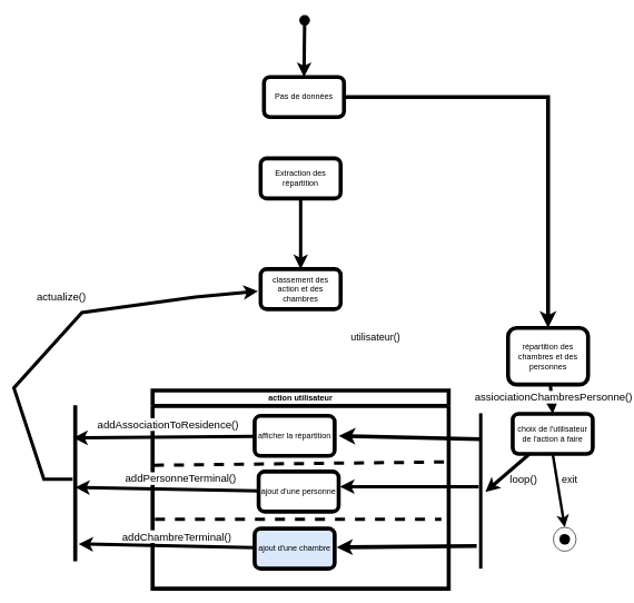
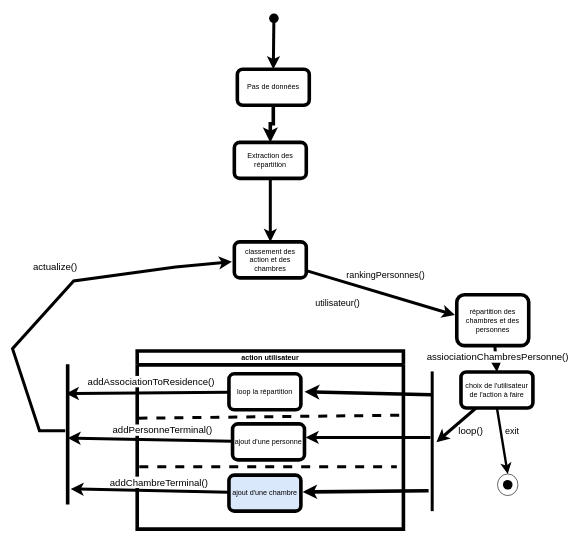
- <mxCell id="4" style="edgeStyle=orthogonalEdgeStyle;rounded=0;orthogonalLoop=1;jettySize=auto;html=1;strokeWidth=6;" parent="1" source="5" target="17" edge="1"><mxGeometry relative="1" as="geometry" /></mxCell>
+ <mxCell id="4" style="edgeStyle=orthogonalEdgeStyle;rounded=0;orthogonalLoop=1;jettySize=auto;html=1;entryX=0.5;entryY=0;entryDx=0;entryDy=0;strokeWidth=6;" parent="1" source="5" target="7" edge="1"><mxGeometry relative="1" as="geometry" /></mxCell>
+ <mxCell id="8" style="edgeStyle=none;html=1;entryX=-0.025;entryY=0.4;entryDx=0;entryDy=0;entryPerimeter=0;strokeWidth=5;" parent="1" source="10" target="17" edge="1"><mxGeometry relative="1" as="geometry" /></mxCell>
+ <mxCell id="9" value="rankingPersonnes()" style="edgeLabel;html=1;align=center;verticalAlign=middle;resizable=0;points=[];fontSize=15;" parent="8" vertex="1" connectable="0"><mxGeometry x="-0.178" y="2" relative="1" as="geometry"><mxPoint x="29" y="-23" as="offset" /></mxGeometry></mxCell>
- <mxCell id="19" value="afficher la répartition" style="rounded=1;whiteSpace=wrap;html=1;strokeWidth=6;" parent="18" vertex="1"><mxGeometry x="153" y="38" width="120" height="60" as="geometry" /></mxCell>
+ <mxCell id="19" value="loop la répartition" style="rounded=1;whiteSpace=wrap;html=1;strokeWidth=6;" parent="18" vertex="1"><mxGeometry x="153" y="38" width="120" height="60" as="geometry" /></mxCell>
